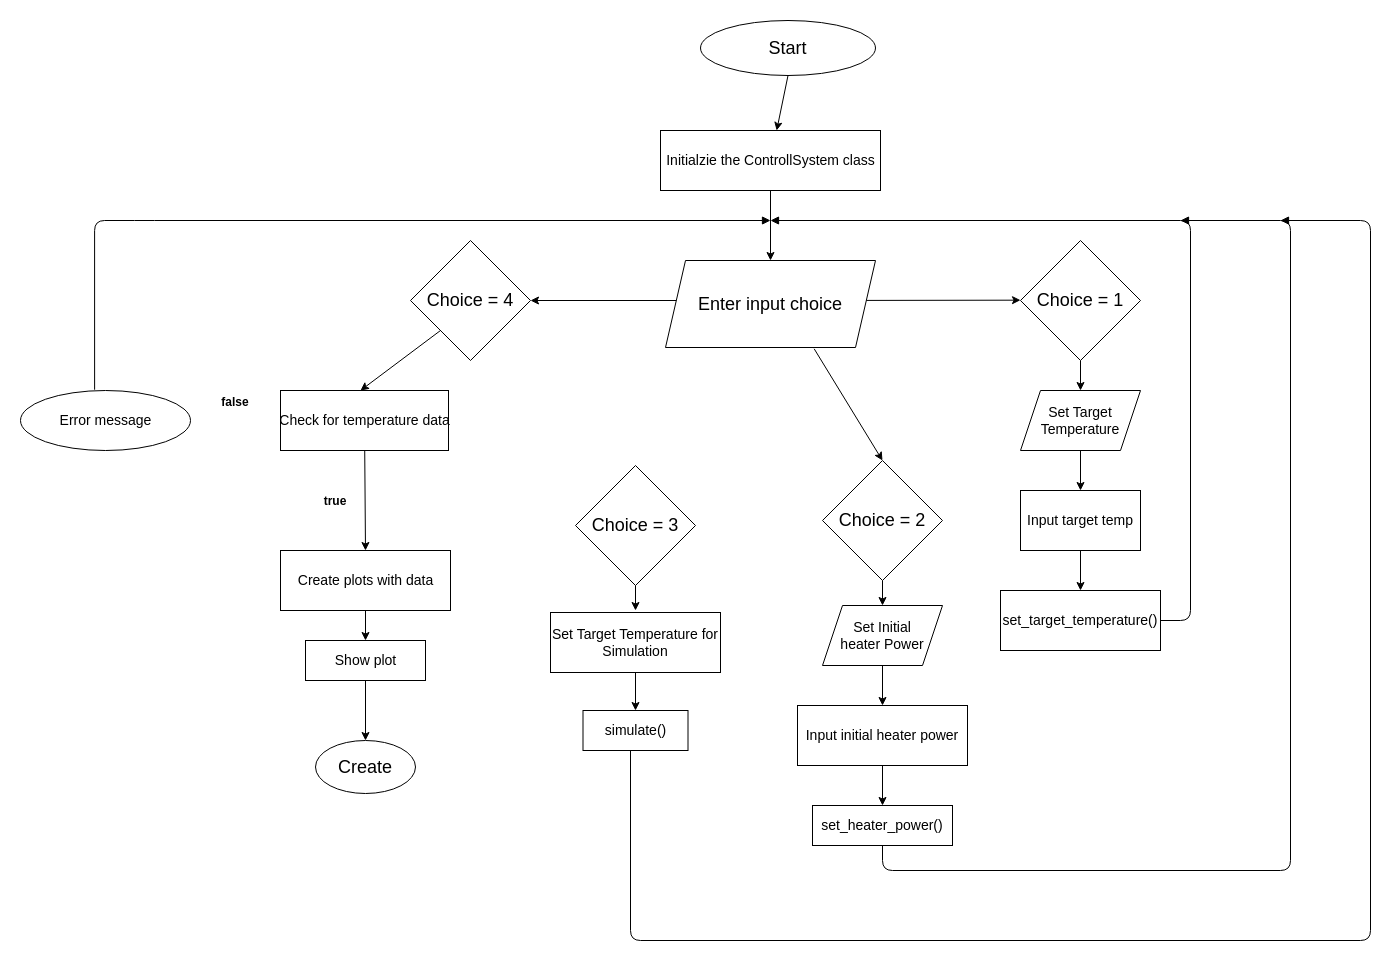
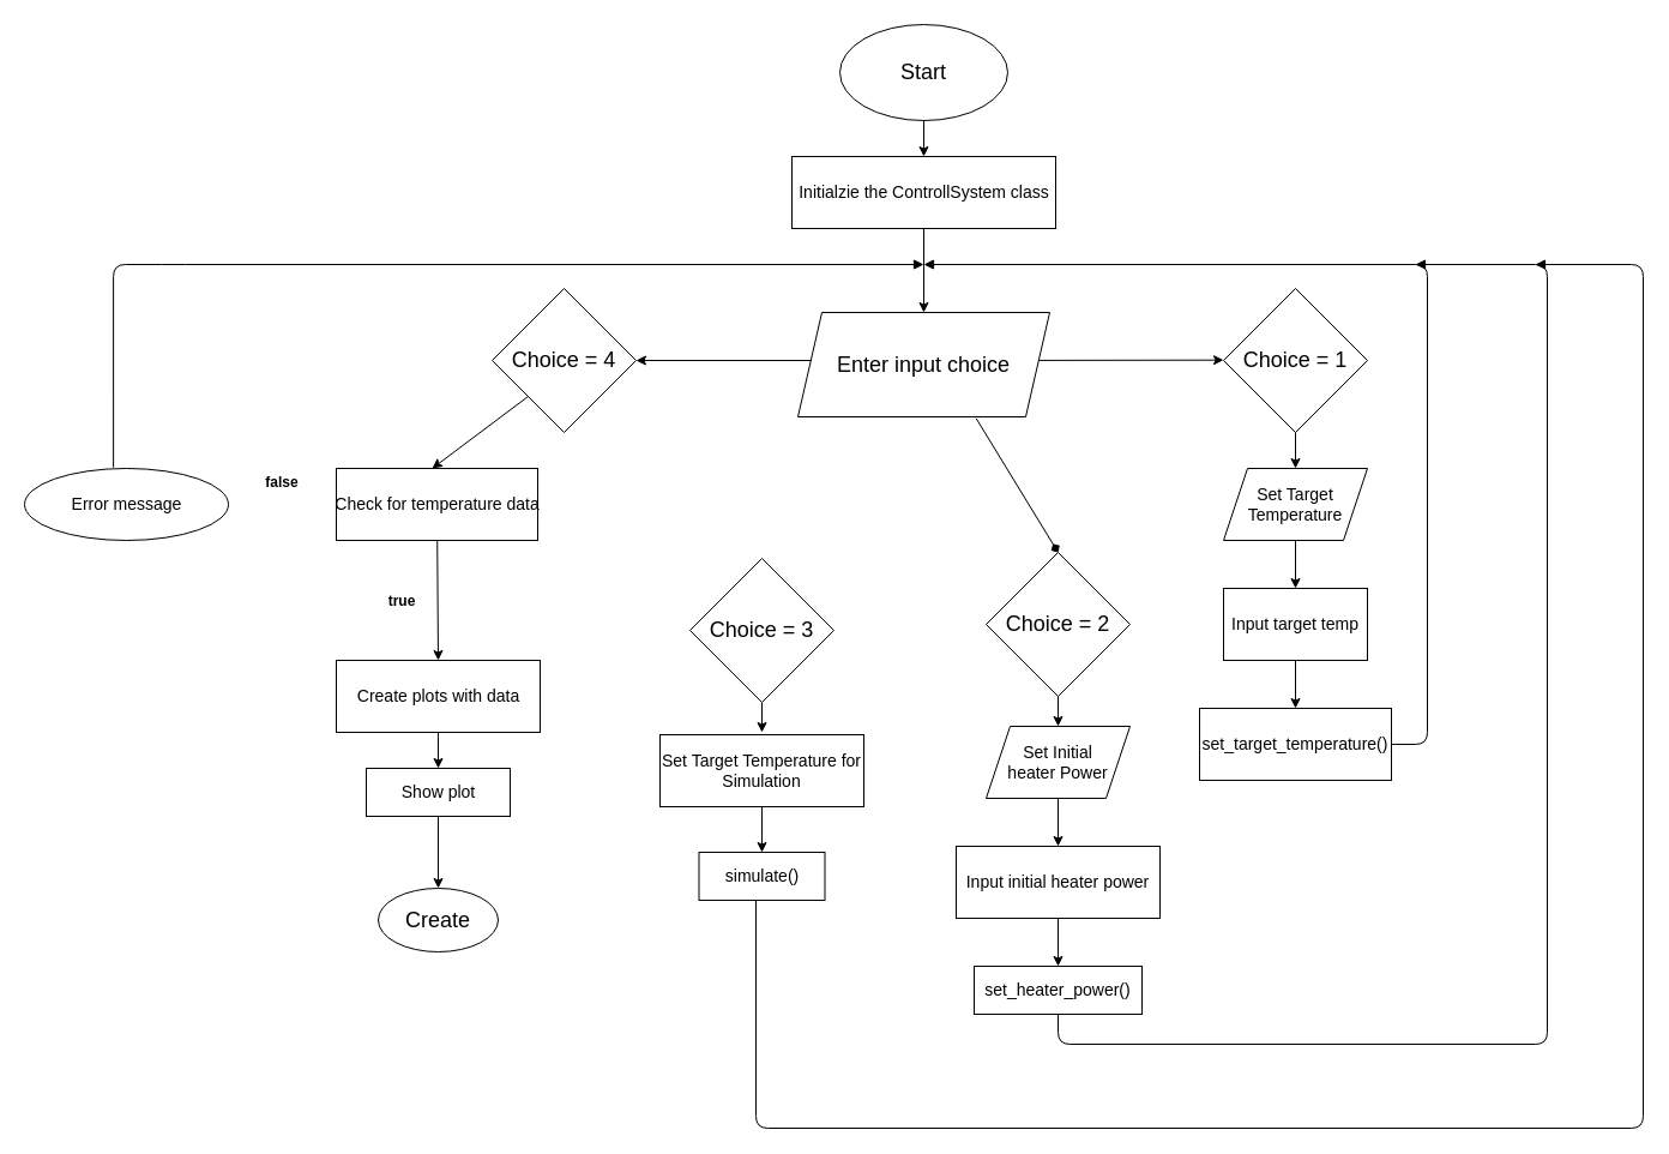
- <mxCell id="2" value="&lt;font style=&quot;font-size: 18px;&quot;&gt;Start&lt;/font&gt;" style="ellipse;whiteSpace=wrap;html=1;" parent="1" vertex="1"><mxGeometry x="700" y="20" width="175" height="55" as="geometry" /></mxCell>
+ <mxCell id="2" value="&lt;font style=&quot;font-size: 18px;&quot;&gt;Start&lt;/font&gt;" style="ellipse;whiteSpace=wrap;html=1;" parent="1" vertex="1"><mxGeometry x="700" y="20" width="140" height="80" as="geometry" /></mxCell>
- <mxCell id="8" style="edgeStyle=none;html=1;exitX=0.708;exitY=1.015;exitDx=0;exitDy=0;entryX=0.5;entryY=0;entryDx=0;entryDy=0;exitPerimeter=0;" parent="1" source="44" target="17" edge="1"><mxGeometry relative="1" as="geometry"><mxPoint x="850" y="500" as="targetPoint" /><mxPoint x="810" y="380" as="sourcePoint" /></mxGeometry></mxCell>
+ <mxCell id="8" style="edgeStyle=none;html=1;exitX=0.708;exitY=1.015;exitDx=0;exitDy=0;entryX=0.5;entryY=0;entryDx=0;entryDy=0;exitPerimeter=0;endArrow=diamond;" parent="1" source="44" target="17" edge="1"><mxGeometry relative="1" as="geometry"><mxPoint x="850" y="500" as="targetPoint" /><mxPoint x="810" y="380" as="sourcePoint" /></mxGeometry></mxCell>
